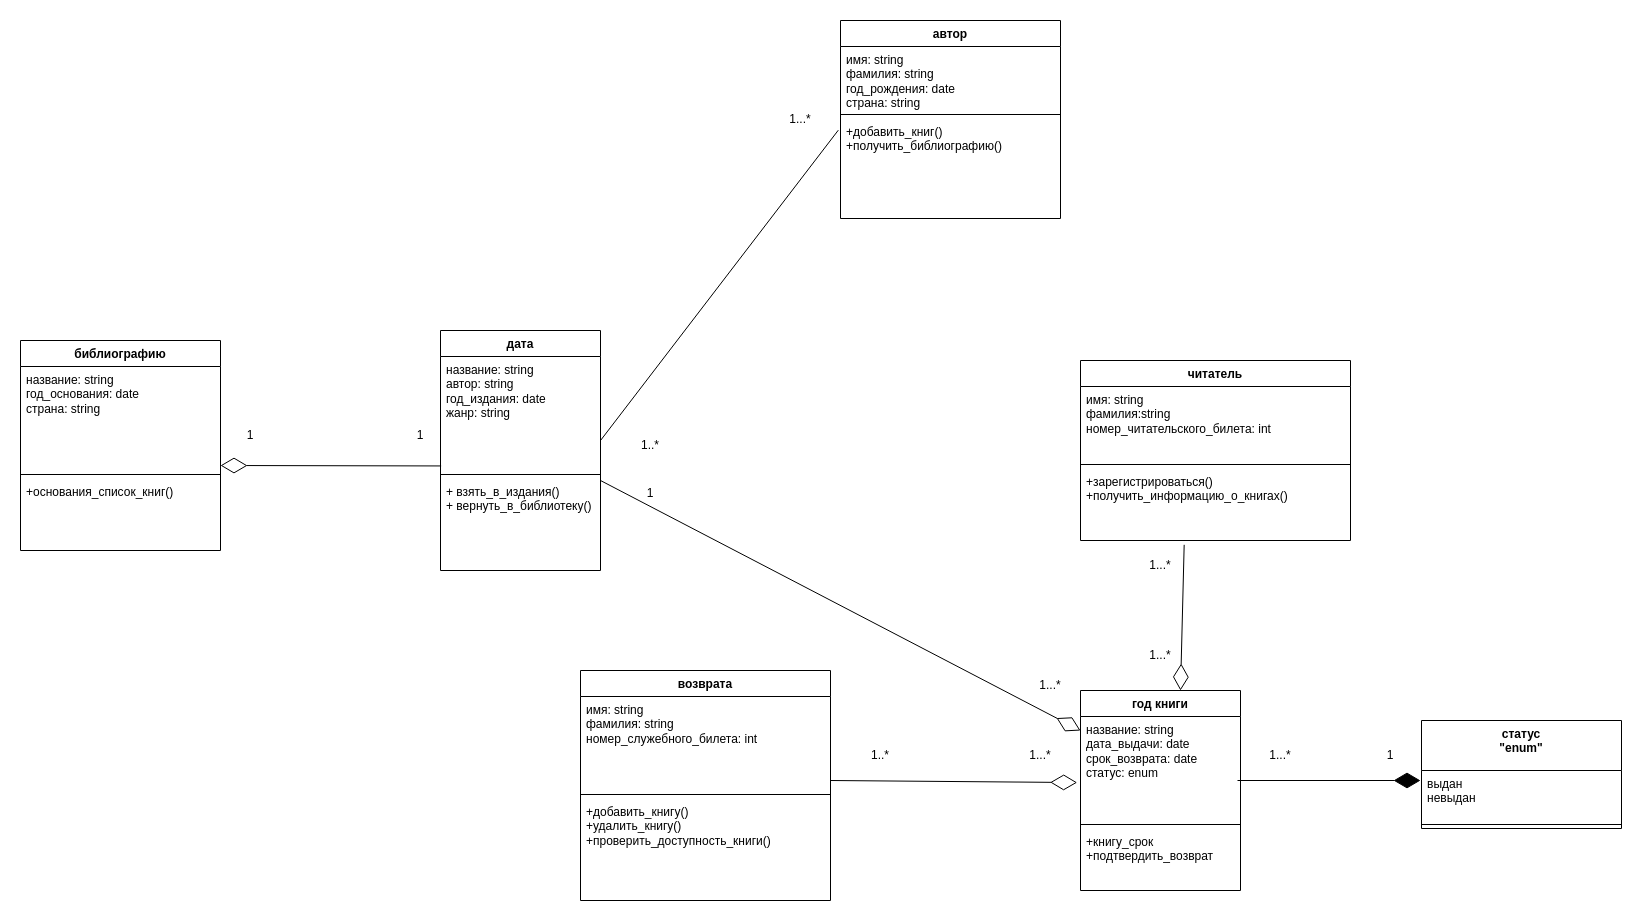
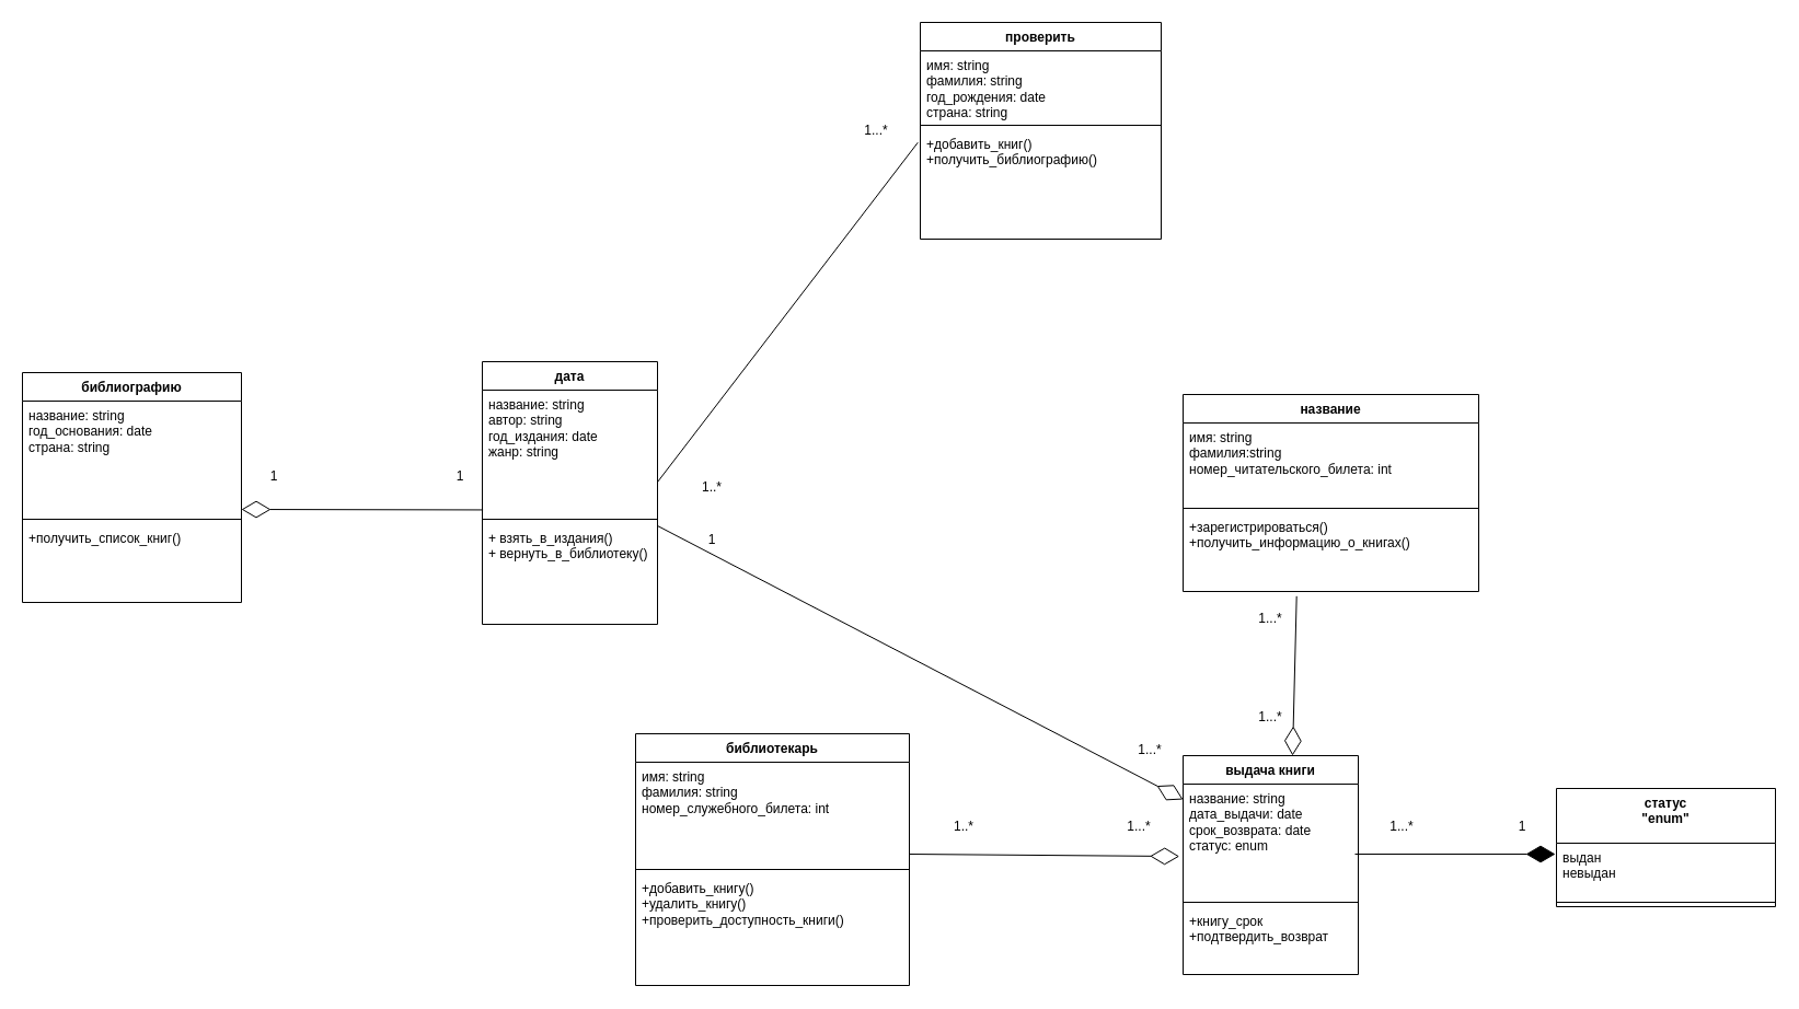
- <mxCell id="14" value="автор" style="swimlane;fontStyle=1;align=center;verticalAlign=top;childLayout=stackLayout;horizontal=1;startSize=26;horizontalStack=0;resizeParent=1;resizeParentMax=0;resizeLast=0;collapsible=1;marginBottom=0;whiteSpace=wrap;html=1;" vertex="1" parent="1"><mxGeometry x="840" y="20" width="220" height="198" as="geometry" /></mxCell>
+ <mxCell id="14" value="проверить" style="swimlane;fontStyle=1;align=center;verticalAlign=top;childLayout=stackLayout;horizontal=1;startSize=26;horizontalStack=0;resizeParent=1;resizeParentMax=0;resizeLast=0;collapsible=1;marginBottom=0;whiteSpace=wrap;html=1;" vertex="1" parent="1"><mxGeometry x="840" y="20" width="220" height="198" as="geometry" /></mxCell>
- <mxCell id="6" value="читатель" style="swimlane;fontStyle=1;align=center;verticalAlign=top;childLayout=stackLayout;horizontal=1;startSize=26;horizontalStack=0;resizeParent=1;resizeParentMax=0;resizeLast=0;collapsible=1;marginBottom=0;whiteSpace=wrap;html=1;" vertex="1" parent="1"><mxGeometry x="1080" y="360" width="270" height="180" as="geometry" /></mxCell>
+ <mxCell id="6" value="название" style="swimlane;fontStyle=1;align=center;verticalAlign=top;childLayout=stackLayout;horizontal=1;startSize=26;horizontalStack=0;resizeParent=1;resizeParentMax=0;resizeLast=0;collapsible=1;marginBottom=0;whiteSpace=wrap;html=1;" vertex="1" parent="1"><mxGeometry x="1080" y="360" width="270" height="180" as="geometry" /></mxCell>
- <mxCell id="21" value="+основания_список_книг()" style="text;strokeColor=none;fillColor=none;align=left;verticalAlign=top;spacingLeft=4;spacingRight=4;overflow=hidden;rotatable=0;points=[[0,0.5],[1,0.5]];portConstraint=eastwest;whiteSpace=wrap;html=1;" vertex="1" parent="18"><mxGeometry y="138" width="200" height="72" as="geometry" /></mxCell>
+ <mxCell id="21" value="+получить_список_книг()" style="text;strokeColor=none;fillColor=none;align=left;verticalAlign=top;spacingLeft=4;spacingRight=4;overflow=hidden;rotatable=0;points=[[0,0.5],[1,0.5]];portConstraint=eastwest;whiteSpace=wrap;html=1;" vertex="1" parent="18"><mxGeometry y="138" width="200" height="72" as="geometry" /></mxCell>
- <mxCell id="10" value="возврата" style="swimlane;fontStyle=1;align=center;verticalAlign=top;childLayout=stackLayout;horizontal=1;startSize=26;horizontalStack=0;resizeParent=1;resizeParentMax=0;resizeLast=0;collapsible=1;marginBottom=0;whiteSpace=wrap;html=1;" vertex="1" parent="1"><mxGeometry x="580" y="670" width="250" height="230" as="geometry" /></mxCell>
+ <mxCell id="10" value="библиотекарь" style="swimlane;fontStyle=1;align=center;verticalAlign=top;childLayout=stackLayout;horizontal=1;startSize=26;horizontalStack=0;resizeParent=1;resizeParentMax=0;resizeLast=0;collapsible=1;marginBottom=0;whiteSpace=wrap;html=1;" vertex="1" parent="1"><mxGeometry x="580" y="670" width="250" height="230" as="geometry" /></mxCell>
- <mxCell id="22" value="год книги" style="swimlane;fontStyle=1;align=center;verticalAlign=top;childLayout=stackLayout;horizontal=1;startSize=26;horizontalStack=0;resizeParent=1;resizeParentMax=0;resizeLast=0;collapsible=1;marginBottom=0;whiteSpace=wrap;html=1;" vertex="1" parent="1"><mxGeometry x="1080" y="690" width="160" height="200" as="geometry" /></mxCell>
+ <mxCell id="22" value="выдача книги" style="swimlane;fontStyle=1;align=center;verticalAlign=top;childLayout=stackLayout;horizontal=1;startSize=26;horizontalStack=0;resizeParent=1;resizeParentMax=0;resizeLast=0;collapsible=1;marginBottom=0;whiteSpace=wrap;html=1;" vertex="1" parent="1"><mxGeometry x="1080" y="690" width="160" height="200" as="geometry" /></mxCell>
